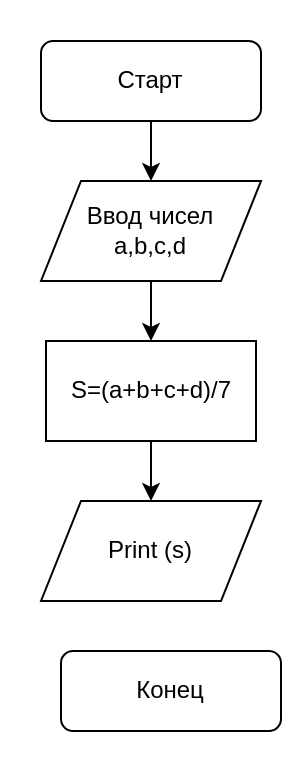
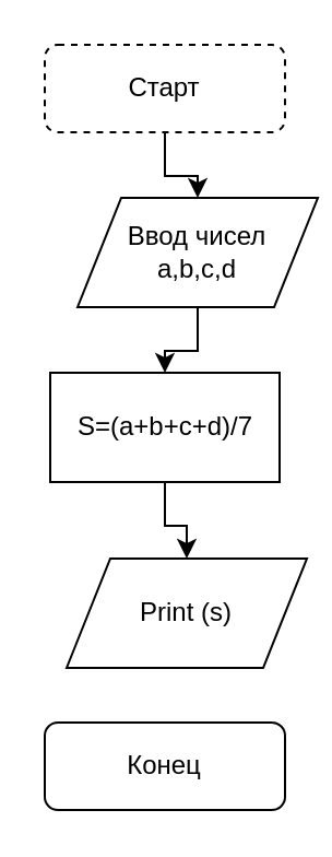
- <mxCell id="3" value="Старт" style="rounded=1;whiteSpace=wrap;html=1;" vertex="1" parent="1"><mxGeometry x="20" y="20" width="110" height="40" as="geometry" /></mxCell>
+ <mxCell id="3" value="Старт" style="rounded=1;whiteSpace=wrap;html=1;dashed=1;" vertex="1" parent="1"><mxGeometry x="20" y="20" width="110" height="40" as="geometry" /></mxCell>
- <mxCell id="5" value="Ввод чисел&lt;br&gt;a,b,c,d" style="shape=parallelogram;perimeter=parallelogramPerimeter;whiteSpace=wrap;html=1;fixedSize=1;" vertex="1" parent="1"><mxGeometry x="20" y="90" width="110" height="50" as="geometry" /></mxCell>
+ <mxCell id="5" value="Ввод чисел&lt;br&gt;a,b,c,d" style="shape=parallelogram;perimeter=parallelogramPerimeter;whiteSpace=wrap;html=1;fixedSize=1;" vertex="1" parent="1"><mxGeometry x="35" y="90" width="110" height="50" as="geometry" /></mxCell>
- <mxCell id="8" value="Print (s)" style="shape=parallelogram;perimeter=parallelogramPerimeter;whiteSpace=wrap;html=1;fixedSize=1;" vertex="1" parent="1"><mxGeometry x="20" y="250" width="110" height="50" as="geometry" /></mxCell>
+ <mxCell id="8" value="Print (s)" style="shape=parallelogram;perimeter=parallelogramPerimeter;whiteSpace=wrap;html=1;fixedSize=1;" vertex="1" parent="1"><mxGeometry x="30" y="255" width="110" height="50" as="geometry" /></mxCell>
- <mxCell id="9" value="Конец" style="rounded=1;whiteSpace=wrap;html=1;" vertex="1" parent="1"><mxGeometry x="30" y="325" width="110" height="40" as="geometry" /></mxCell>
+ <mxCell id="9" value="Конец" style="rounded=1;whiteSpace=wrap;html=1;" vertex="1" parent="1"><mxGeometry x="20" y="330" width="110" height="40" as="geometry" /></mxCell>
